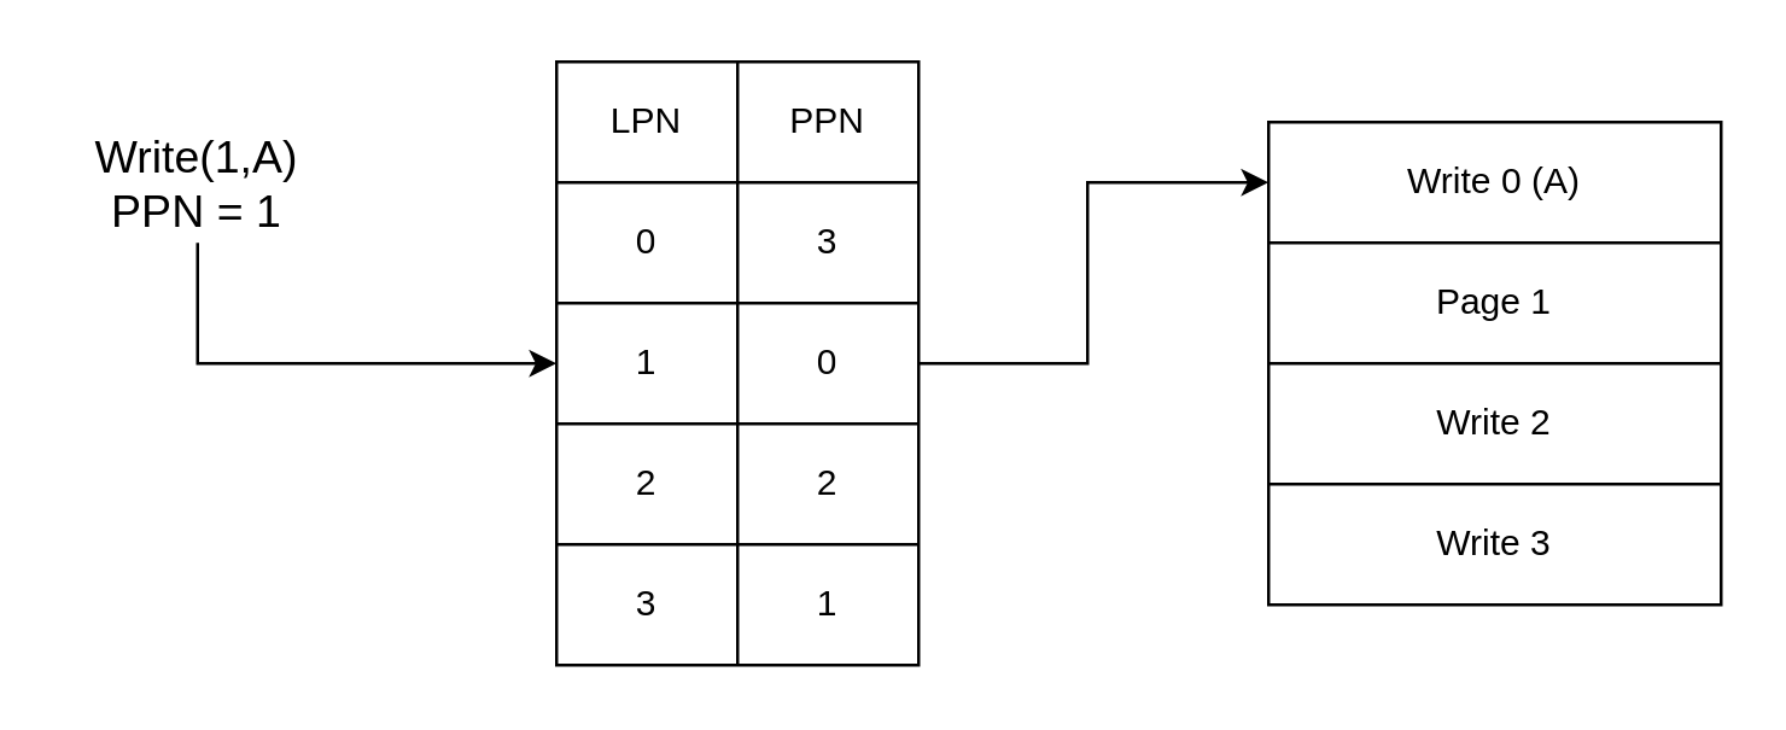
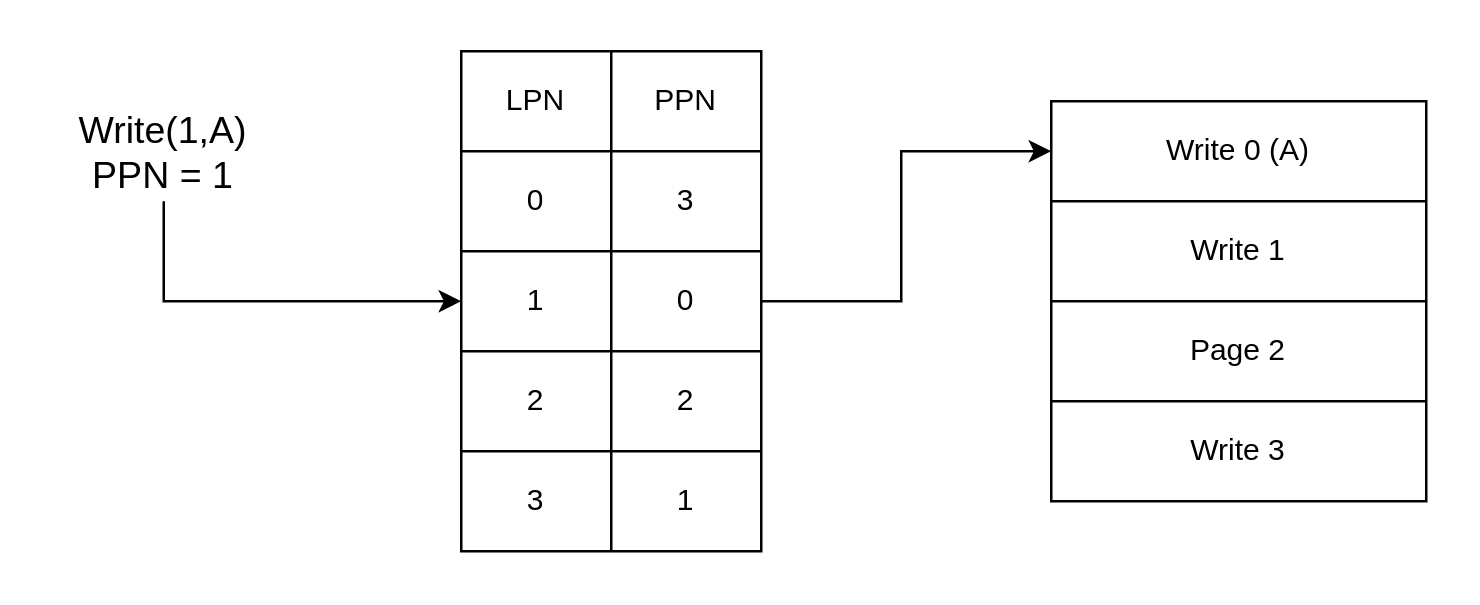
- <mxCell id="22" value="Page 1" style="shape=partialRectangle;html=1;whiteSpace=wrap;connectable=0;fillColor=none;top=0;left=0;bottom=0;right=0;overflow=hidden;" vertex="1" parent="21"><mxGeometry width="150" height="40" as="geometry"><mxRectangle width="150" height="40" as="alternateBounds" /></mxGeometry></mxCell>
+ <mxCell id="22" value="Write 1" style="shape=partialRectangle;html=1;whiteSpace=wrap;connectable=0;fillColor=none;top=0;left=0;bottom=0;right=0;overflow=hidden;" vertex="1" parent="21"><mxGeometry width="150" height="40" as="geometry"><mxRectangle width="150" height="40" as="alternateBounds" /></mxGeometry></mxCell>
- <mxCell id="24" value="Write 2" style="shape=partialRectangle;html=1;whiteSpace=wrap;connectable=0;fillColor=none;top=0;left=0;bottom=0;right=0;overflow=hidden;" vertex="1" parent="23"><mxGeometry width="150" height="40" as="geometry"><mxRectangle width="150" height="40" as="alternateBounds" /></mxGeometry></mxCell>
+ <mxCell id="24" value="Page 2" style="shape=partialRectangle;html=1;whiteSpace=wrap;connectable=0;fillColor=none;top=0;left=0;bottom=0;right=0;overflow=hidden;" vertex="1" parent="23"><mxGeometry width="150" height="40" as="geometry"><mxRectangle width="150" height="40" as="alternateBounds" /></mxGeometry></mxCell>
